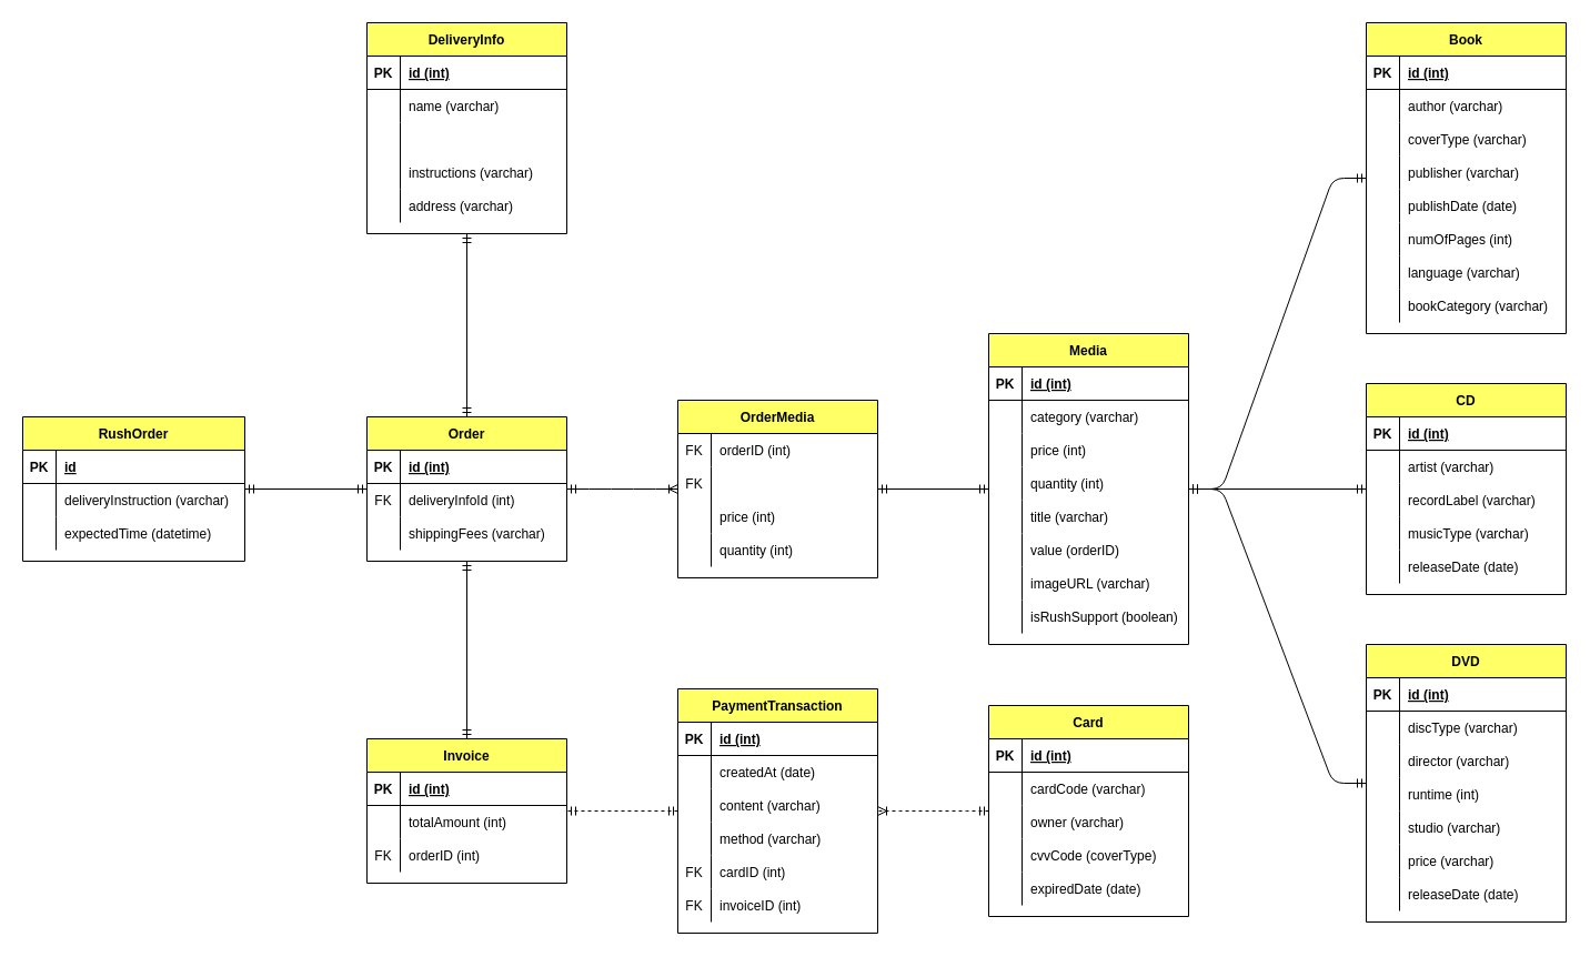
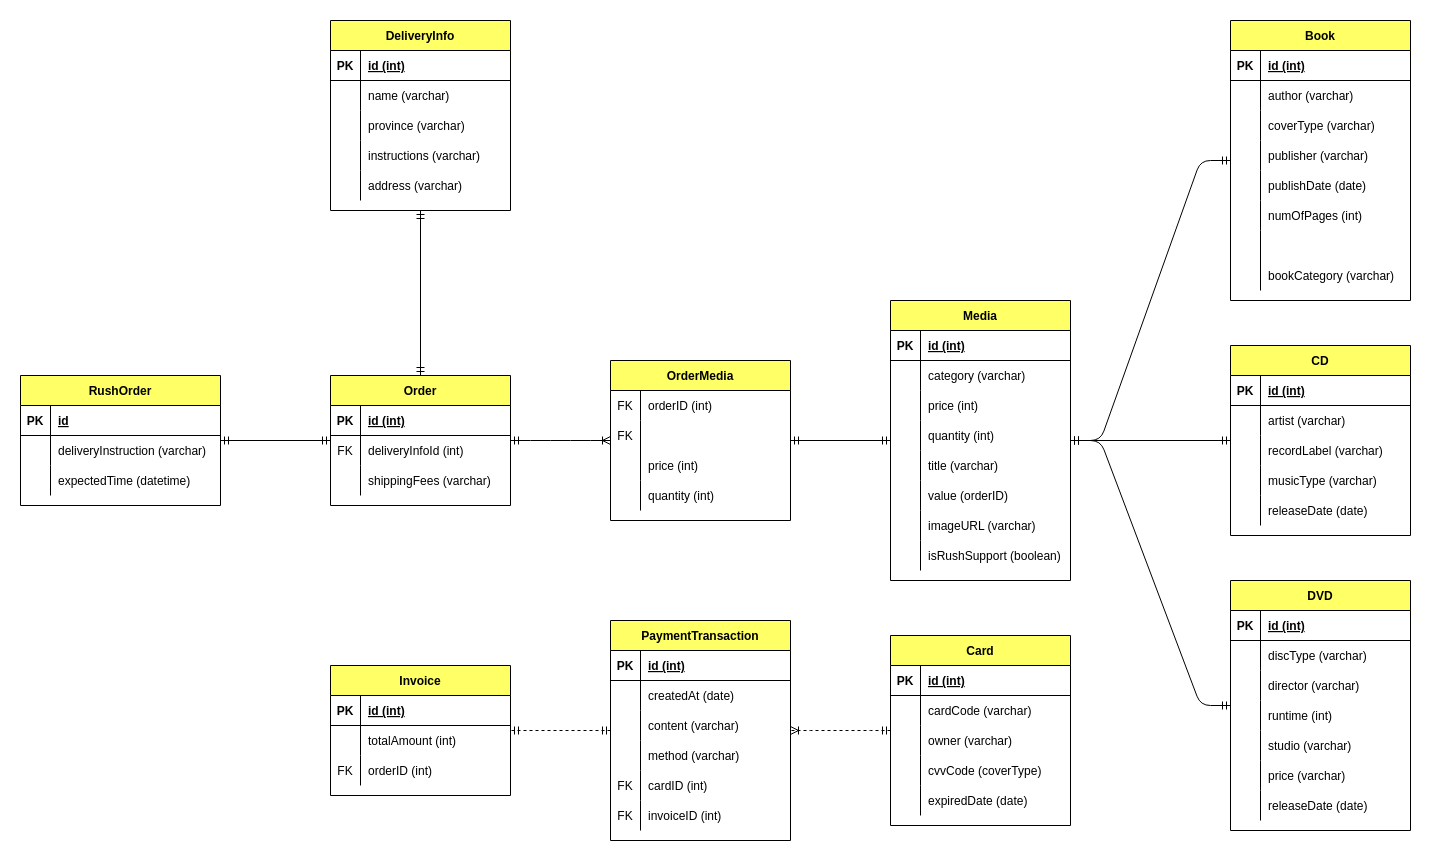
+ <mxCell id="11" value="province (varchar)" style="shape=partialRectangle;connectable=0;fillColor=none;top=0;left=0;bottom=0;right=0;align=left;spacingLeft=6;overflow=hidden;" parent="9" vertex="1"><mxGeometry x="30" width="150" height="30" as="geometry" /></mxCell>
- <mxCell id="104" value="language (varchar)" style="shape=partialRectangle;connectable=0;fillColor=none;top=0;left=0;bottom=0;right=0;align=left;spacingLeft=6;overflow=hidden;" parent="102" vertex="1"><mxGeometry x="30" width="150" height="30" as="geometry" /></mxCell>
- <mxCell id="177" value="" style="endArrow=ERmandOne;startArrow=ERmandOne;html=1;" parent="1" source="18" target="130" edge="1"><mxGeometry width="50" height="50" relative="1" as="geometry"><mxPoint x="360" y="385" as="sourcePoint" /><mxPoint x="360" y="250" as="targetPoint" /></mxGeometry></mxCell>
